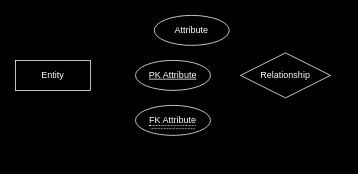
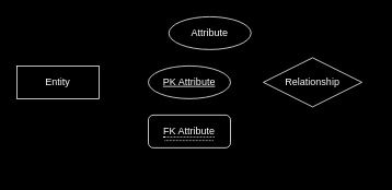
- <mxCell id="7" value="&lt;span style=&quot;border-bottom: 1px dotted&quot;&gt;FK Attribute&lt;/span&gt;" style="ellipse;whiteSpace=wrap;html=1;align=center;strokeColor=#FFFFFF;fillColor=none;fontColor=#FFFFFF;" parent="6" vertex="1"><mxGeometry width="100" height="40" as="geometry" /></mxCell>
+ <mxCell id="7" value="&lt;span style=&quot;border-bottom: 1px dotted&quot;&gt;FK Attribute&lt;/span&gt;" style="whiteSpace=wrap;html=1;align=center;strokeColor=#FFFFFF;fillColor=none;fontColor=#FFFFFF;rounded=1;" parent="6" vertex="1"><mxGeometry width="100" height="40" as="geometry" /></mxCell>
